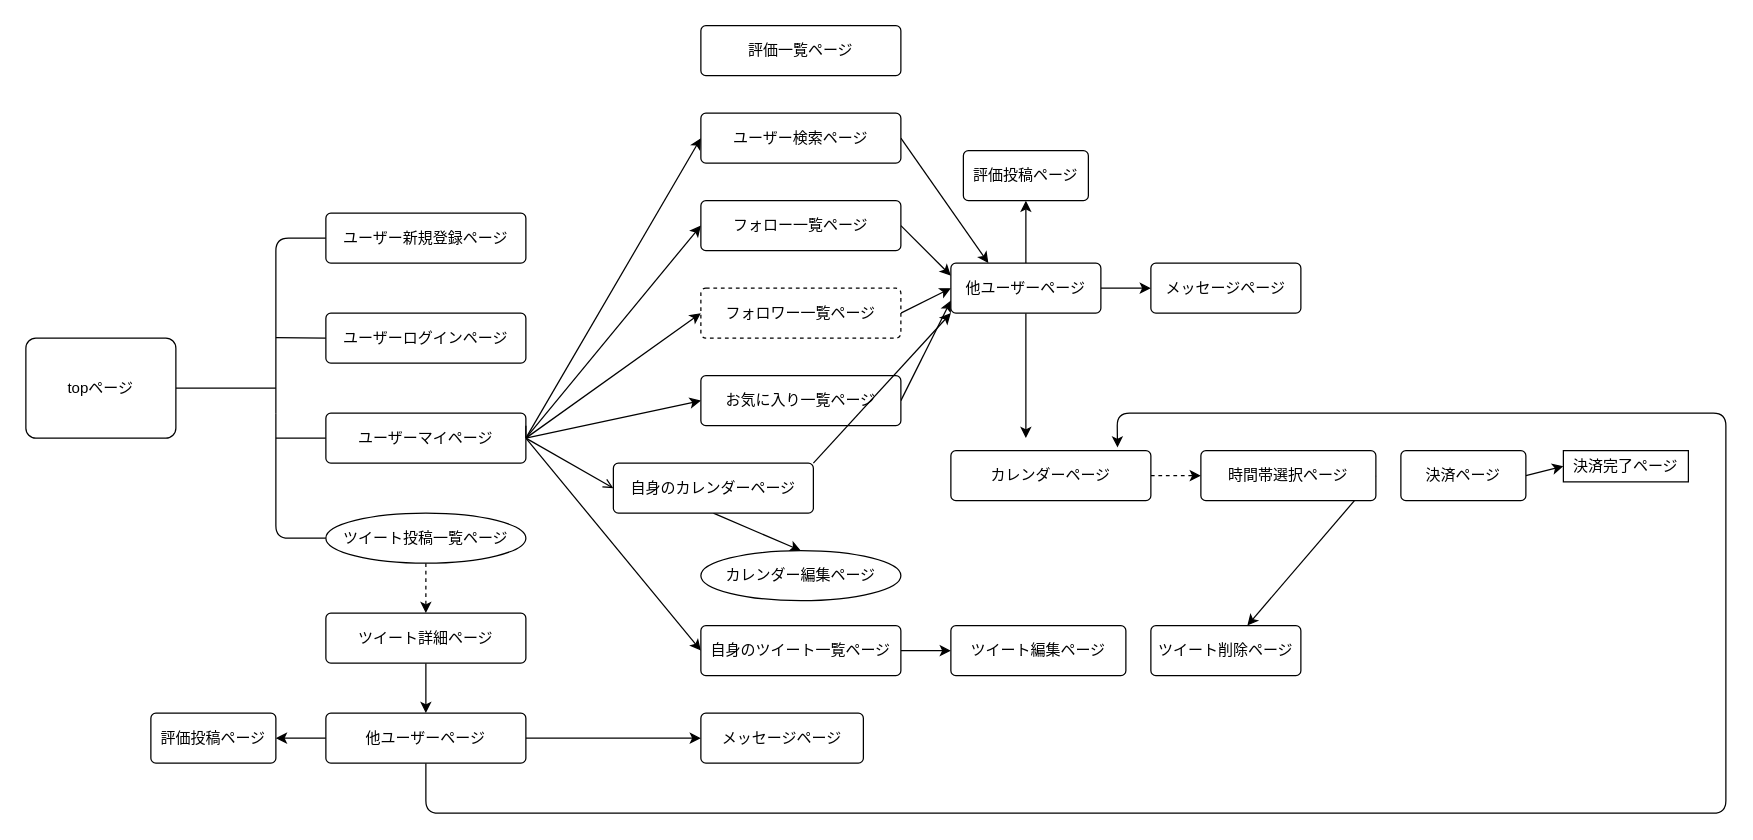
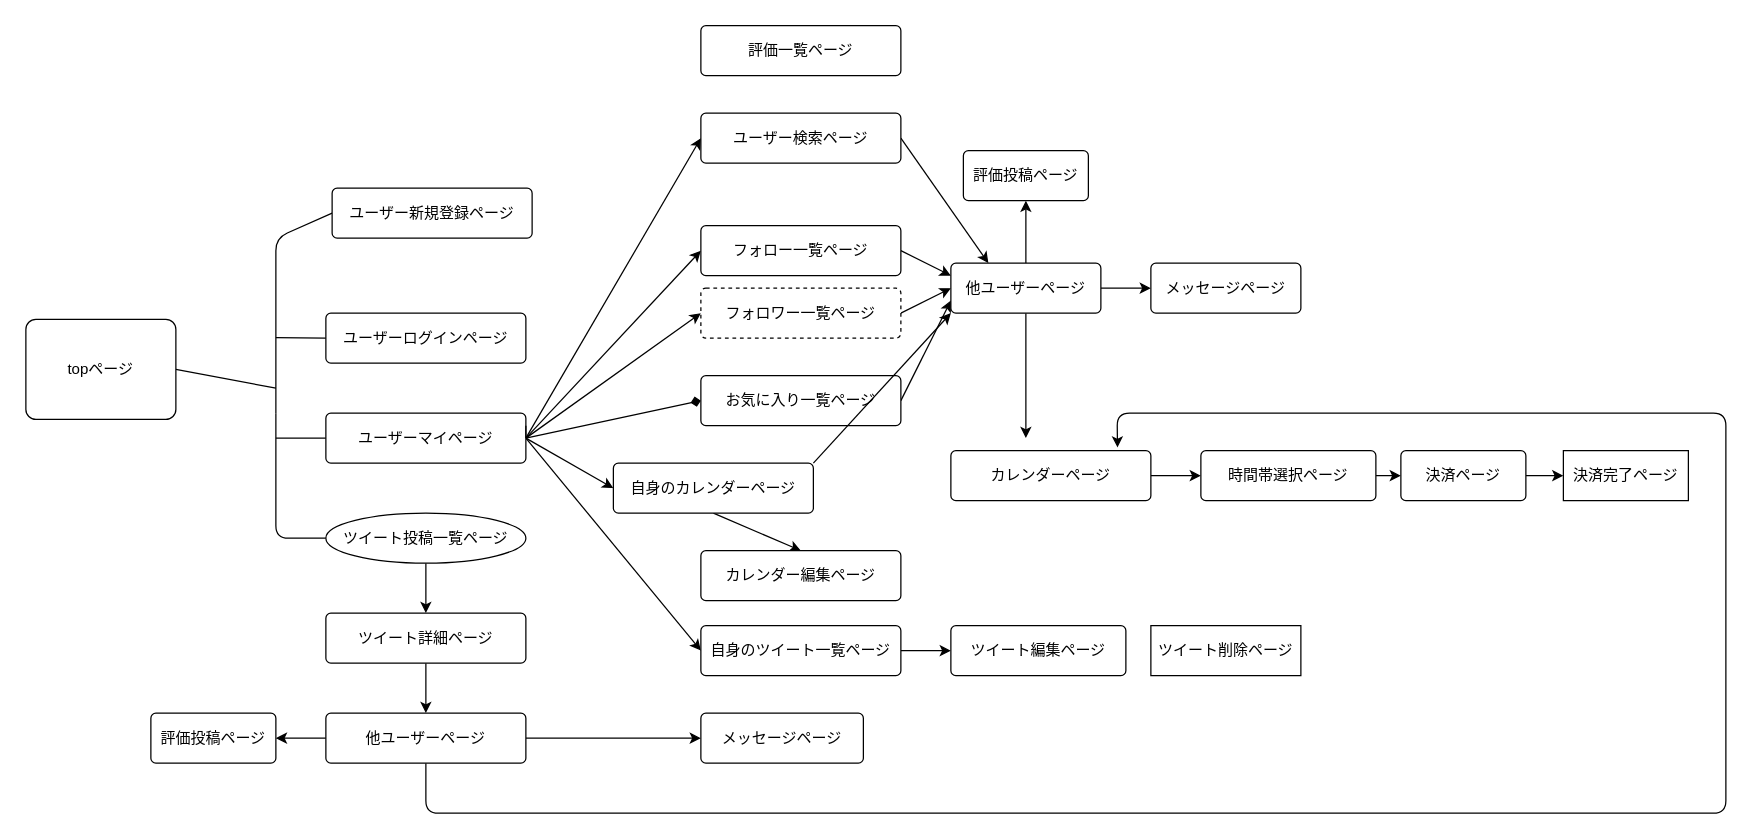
- <mxCell id="23" value="フォロー一覧ページ" style="rounded=1;arcSize=10;whiteSpace=wrap;html=1;align=center;" parent="1" vertex="1"><mxGeometry x="560" y="160" width="160" height="40" as="geometry" /></mxCell>
+ <mxCell id="23" value="フォロー一覧ページ" style="rounded=1;arcSize=10;whiteSpace=wrap;html=1;align=center;" parent="1" vertex="1"><mxGeometry x="560" y="180" width="160" height="40" as="geometry" /></mxCell>
- <mxCell id="19" value="ユーザー新規登録ページ" style="rounded=1;arcSize=10;whiteSpace=wrap;html=1;align=center;" parent="1" vertex="1"><mxGeometry x="260" y="170" width="160" height="40" as="geometry" /></mxCell>
+ <mxCell id="19" value="ユーザー新規登録ページ" style="rounded=1;arcSize=10;whiteSpace=wrap;html=1;align=center;" parent="1" vertex="1"><mxGeometry x="265" y="150" width="160" height="40" as="geometry" /></mxCell>
- <mxCell id="6" value="topページ" style="rounded=1;arcSize=10;whiteSpace=wrap;html=1;align=center;" parent="1" vertex="1"><mxGeometry y="270" width="120" height="80" as="geometry" x="20" /></mxCell>
+ <mxCell id="6" value="topページ" style="rounded=1;arcSize=10;whiteSpace=wrap;html=1;align=center;" parent="1" vertex="1"><mxGeometry x="20" y="255" width="120" height="80" as="geometry" /></mxCell>
- <mxCell id="13" style="edgeStyle=none;html=1;exitX=1;exitY=0.5;exitDx=0;exitDy=0;entryX=0;entryY=0.5;entryDx=0;entryDy=0;endArrow=classic;endFill=1;" edge="1" parent="1" source="14" target="27"><mxGeometry relative="1" as="geometry" /></mxCell>
+ <mxCell id="13" style="edgeStyle=none;html=1;exitX=1;exitY=0.5;exitDx=0;exitDy=0;entryX=0;entryY=0.5;entryDx=0;entryDy=0;endArrow=diamond;endFill=1;" edge="1" parent="1" source="14" target="27"><mxGeometry relative="1" as="geometry" /></mxCell>
- <mxCell id="35" value="決済完了ページ" style="whiteSpace=wrap;html=1;align=center;fontSize=12;" parent="1" vertex="1"><mxGeometry x="1250" y="360" width="100" height="25" as="geometry" /></mxCell>
+ <mxCell id="35" value="決済完了ページ" style="whiteSpace=wrap;html=1;align=center;fontSize=12;" parent="1" vertex="1"><mxGeometry x="1250" y="360" width="100" height="40" as="geometry" /></mxCell>
- <mxCell id="29" style="edgeStyle=none;html=1;exitX=1;exitY=0.5;exitDx=0;exitDy=0;entryX=0;entryY=0.5;entryDx=0;entryDy=0;dashed=1;" edge="1" parent="1" source="30" target="32"><mxGeometry relative="1" as="geometry" /></mxCell>
+ <mxCell id="29" style="edgeStyle=none;html=1;exitX=1;exitY=0.5;exitDx=0;exitDy=0;entryX=0;entryY=0.5;entryDx=0;entryDy=0;" edge="1" parent="1" source="30" target="32"><mxGeometry relative="1" as="geometry" /></mxCell>
- <mxCell id="11" style="edgeStyle=none;html=1;exitX=1;exitY=0.5;exitDx=0;exitDy=0;entryX=0;entryY=0.5;entryDx=0;entryDy=0;endArrow=open;endFill=1;" edge="1" parent="1" source="14" target="55"><mxGeometry relative="1" as="geometry" /></mxCell>
+ <mxCell id="11" style="edgeStyle=none;html=1;exitX=1;exitY=0.5;exitDx=0;exitDy=0;entryX=0;entryY=0.5;entryDx=0;entryDy=0;endArrow=classic;endFill=1;" edge="1" parent="1" source="14" target="55"><mxGeometry relative="1" as="geometry" /></mxCell>
- <mxCell id="31" style="edgeStyle=none;html=1;exitX=1;exitY=0.5;exitDx=0;exitDy=0;" edge="1" parent="1" source="32" target="49"><mxGeometry relative="1" as="geometry" /></mxCell>
+ <mxCell id="31" style="edgeStyle=none;html=1;exitX=1;exitY=0.5;exitDx=0;exitDy=0;entryX=0;entryY=0.5;entryDx=0;entryDy=0;" edge="1" parent="1" source="32" target="34"><mxGeometry relative="1" as="geometry" /></mxCell>
- <mxCell id="56" value="カレンダー編集ページ" style="ellipse;arcSize=10;whiteSpace=wrap;html=1;align=center;" vertex="1" parent="1"><mxGeometry x="560" y="440" width="160" height="40" as="geometry" /></mxCell>
+ <mxCell id="56" value="カレンダー編集ページ" style="rounded=1;arcSize=10;whiteSpace=wrap;html=1;align=center;" vertex="1" parent="1"><mxGeometry x="560" y="440" width="160" height="40" as="geometry" /></mxCell>
- <mxCell id="16" value="" style="edgeStyle=none;html=1;dashed=1;" edge="1" parent="1" source="17" target="21"><mxGeometry relative="1" as="geometry" /></mxCell>
+ <mxCell id="16" value="" style="edgeStyle=none;html=1;" edge="1" parent="1" source="17" target="21"><mxGeometry relative="1" as="geometry" /></mxCell>
- <mxCell id="49" value="ツイート削除ページ" style="rounded=1;arcSize=10;whiteSpace=wrap;html=1;align=center;" vertex="1" parent="1"><mxGeometry x="920" y="500" width="120" height="40" as="geometry" /></mxCell>
+ <mxCell id="49" value="ツイート削除ページ" style="arcSize=10;whiteSpace=wrap;html=1;align=center;rounded=0;" vertex="1" parent="1"><mxGeometry x="920" y="500" width="120" height="40" as="geometry" /></mxCell>
